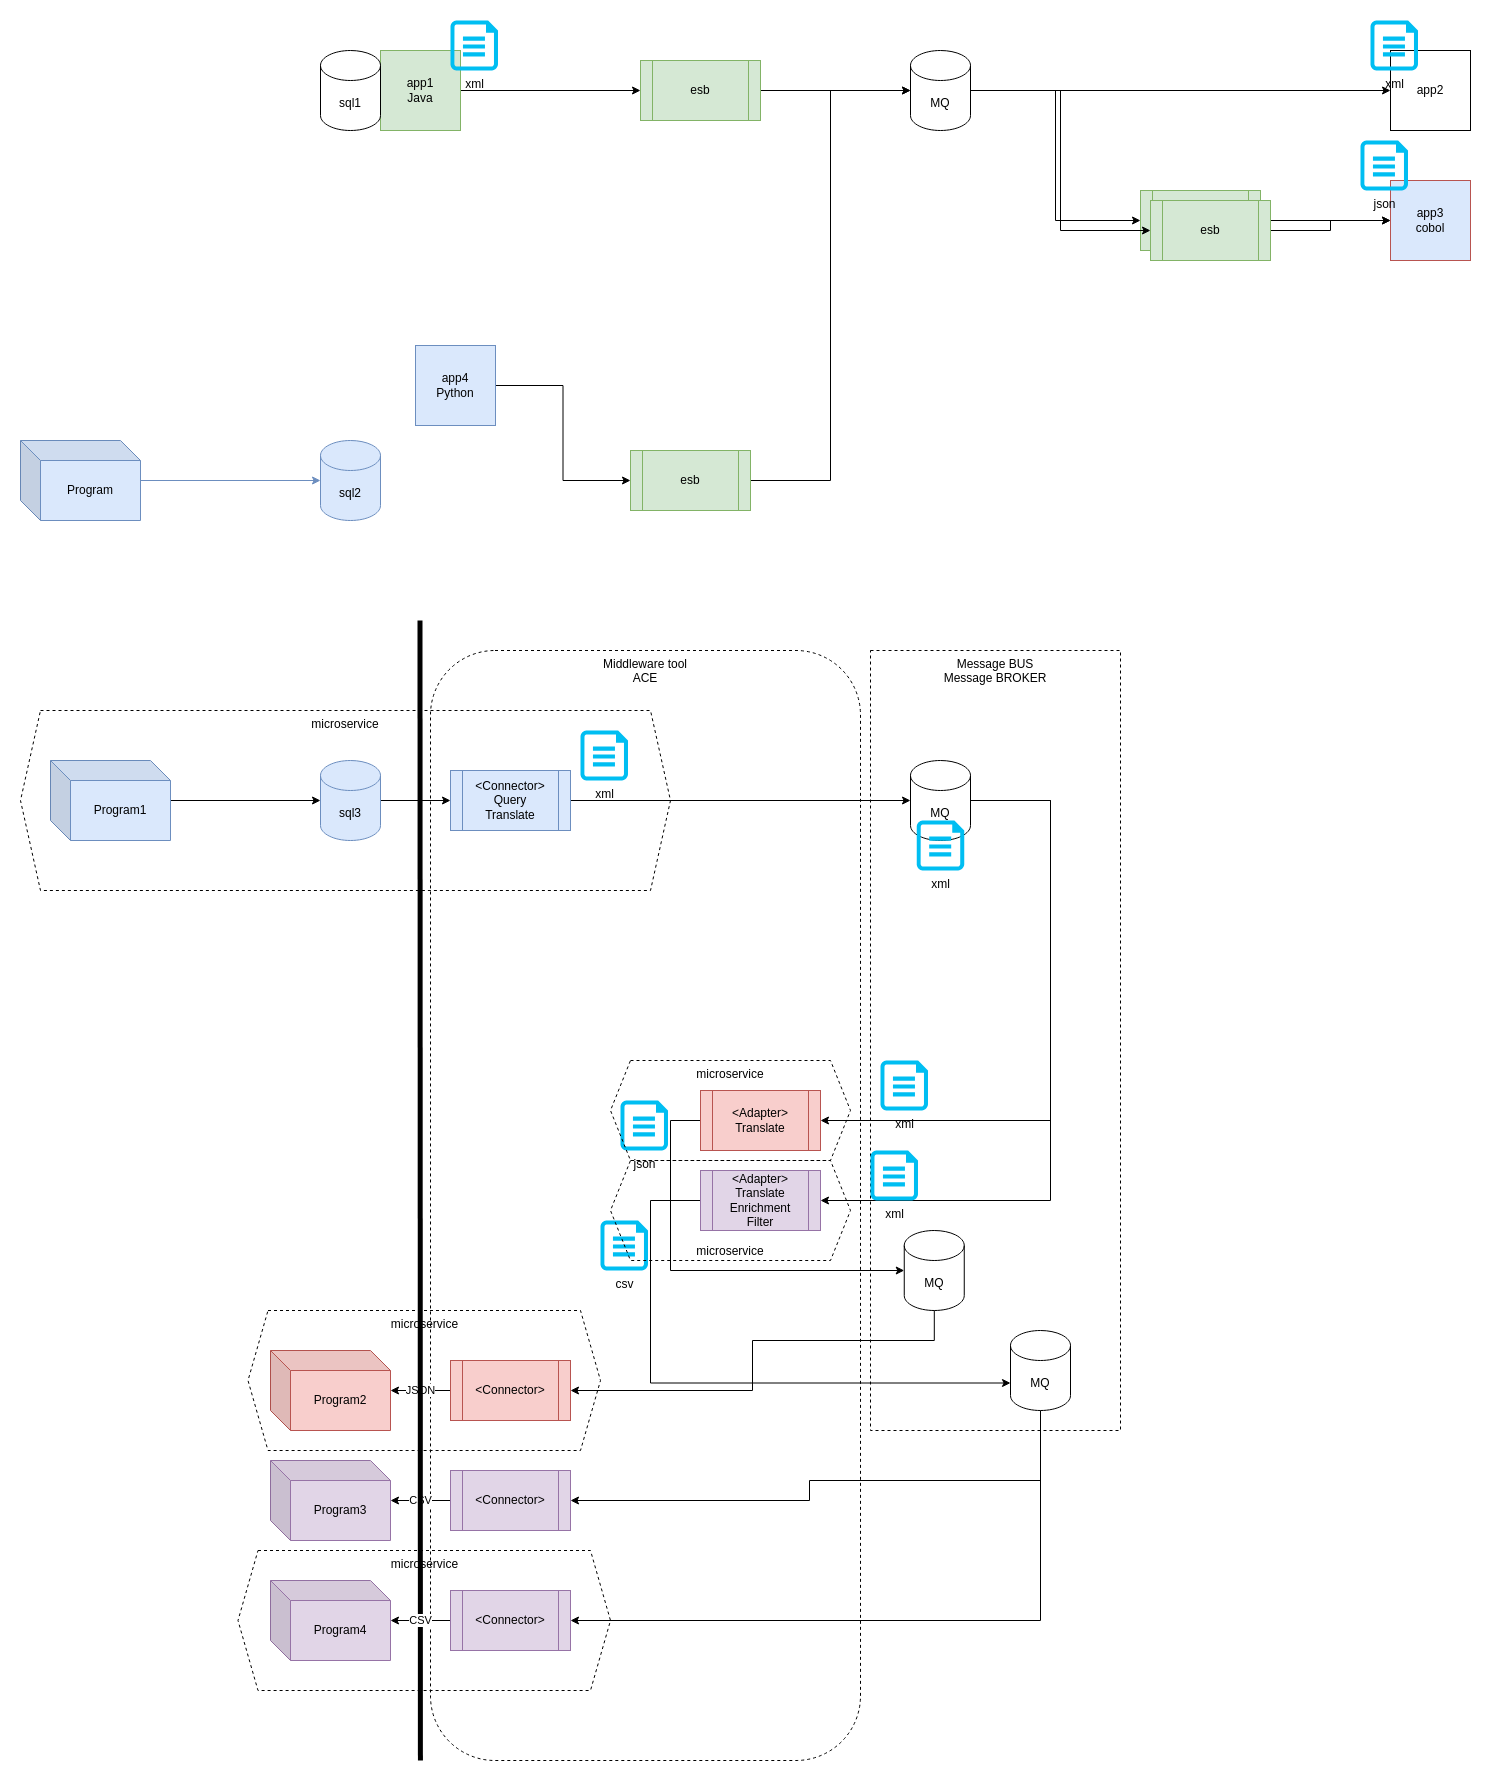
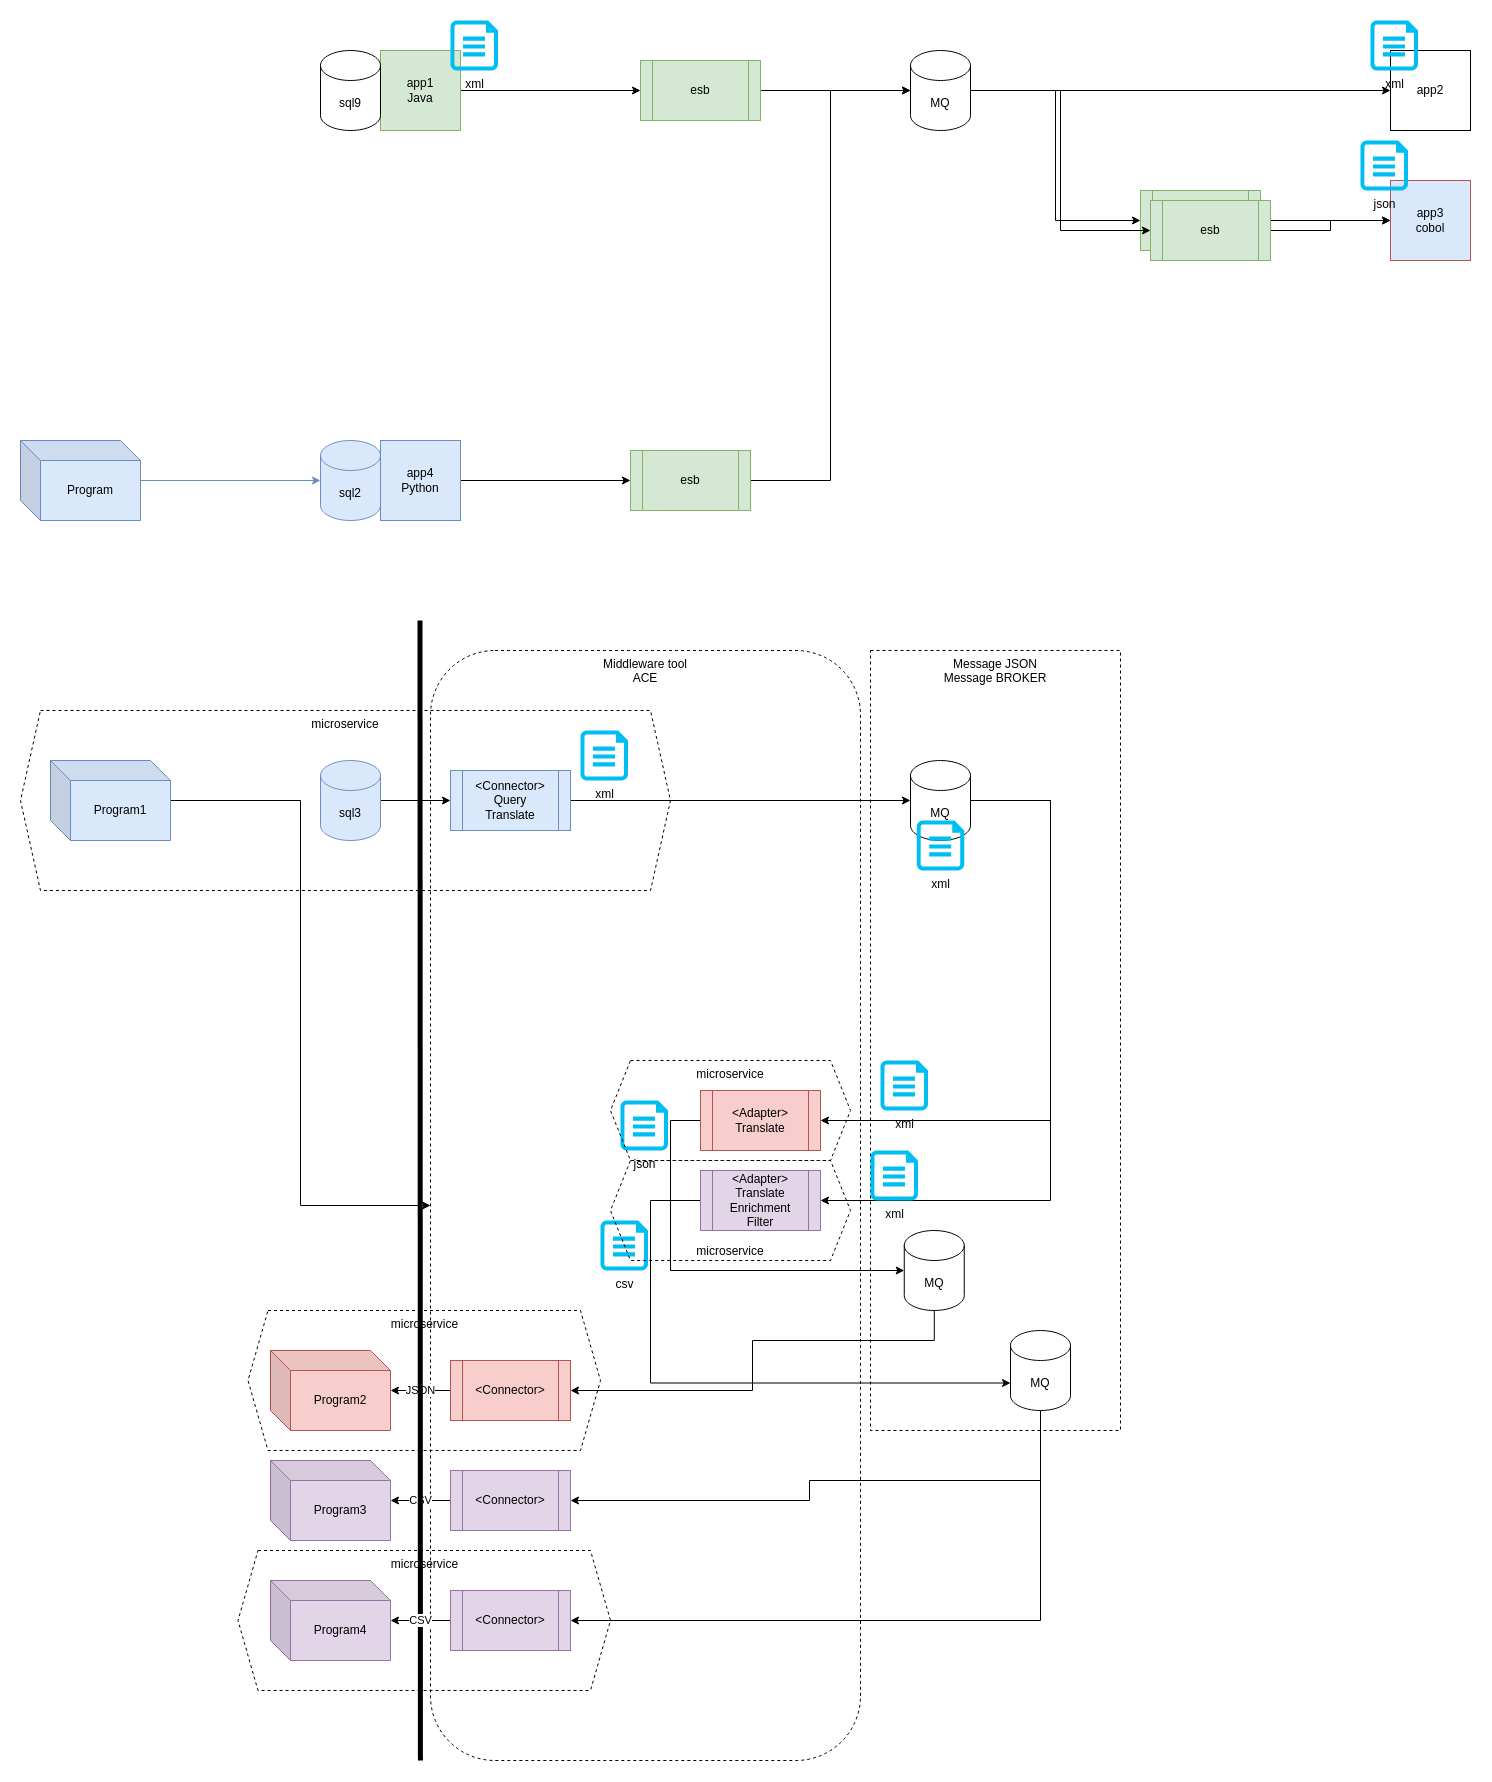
- <mxCell id="22" value="sql1" style="shape=cylinder3;whiteSpace=wrap;html=1;boundedLbl=1;backgroundOutline=1;size=15;" vertex="1" parent="1"><mxGeometry x="320" y="50" width="60" height="80" as="geometry" /></mxCell>
+ <mxCell id="22" value="sql9" style="shape=cylinder3;whiteSpace=wrap;html=1;boundedLbl=1;backgroundOutline=1;size=15;" vertex="1" parent="1"><mxGeometry x="320" y="50" width="60" height="80" as="geometry" /></mxCell>
- <mxCell id="27" value="app4&lt;br&gt;Python" style="whiteSpace=wrap;html=1;aspect=fixed;fillColor=#dae8fc;strokeColor=#6c8ebf;" vertex="1" parent="1"><mxGeometry x="415" y="345" width="80" height="80" as="geometry" /></mxCell>
+ <mxCell id="27" value="app4&lt;br&gt;Python" style="whiteSpace=wrap;html=1;aspect=fixed;fillColor=#dae8fc;strokeColor=#6c8ebf;" vertex="1" parent="1"><mxGeometry x="380" y="440" width="80" height="80" as="geometry" /></mxCell>
- <mxCell id="6" value="Message BUS&lt;br&gt;Message BROKER" style="rounded=0;whiteSpace=wrap;html=1;fillColor=none;dashed=1;verticalAlign=top;" vertex="1" parent="1"><mxGeometry x="870" y="650" width="250" height="780" as="geometry" /></mxCell>
+ <mxCell id="6" value="Message JSON&lt;br&gt;Message BROKER" style="rounded=0;whiteSpace=wrap;html=1;fillColor=none;dashed=1;verticalAlign=top;" vertex="1" parent="1"><mxGeometry x="870" y="650" width="250" height="780" as="geometry" /></mxCell>
- <mxCell id="34" style="edgeStyle=orthogonalEdgeStyle;rounded=0;orthogonalLoop=1;jettySize=auto;html=1;" edge="1" parent="1" source="35" target="33"><mxGeometry relative="1" as="geometry" /></mxCell>
+ <mxCell id="34" style="edgeStyle=orthogonalEdgeStyle;rounded=0;orthogonalLoop=1;jettySize=auto;html=1;" edge="1" parent="1" source="35" target="5"><mxGeometry relative="1" as="geometry" /></mxCell>
